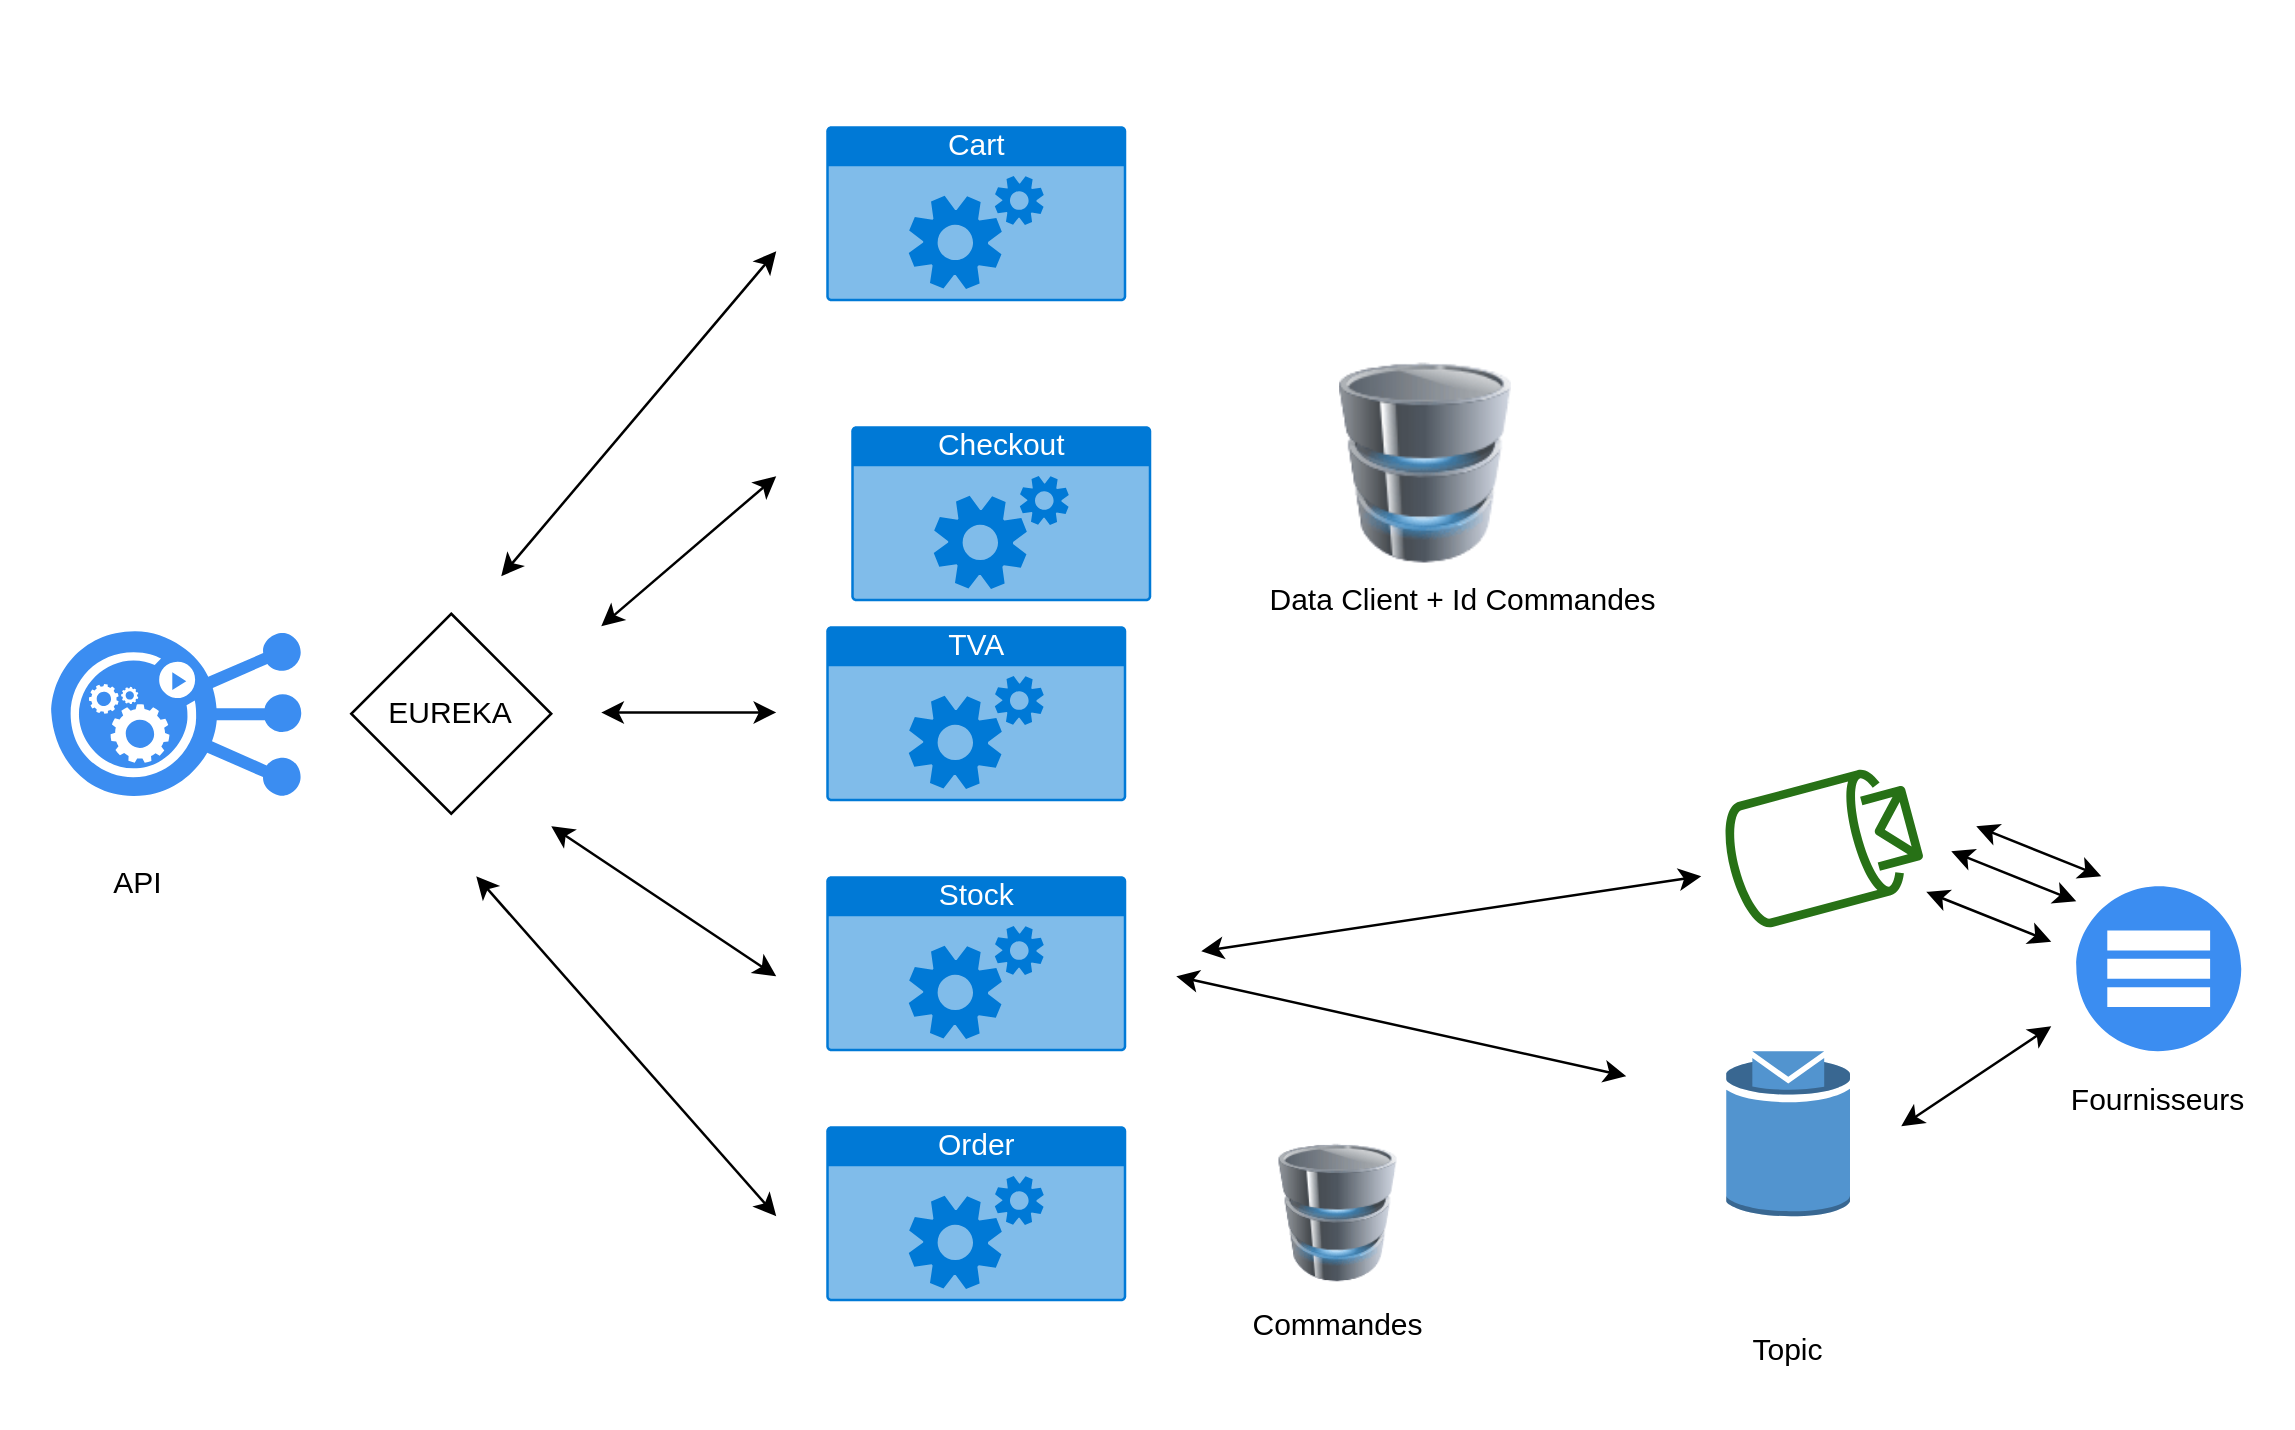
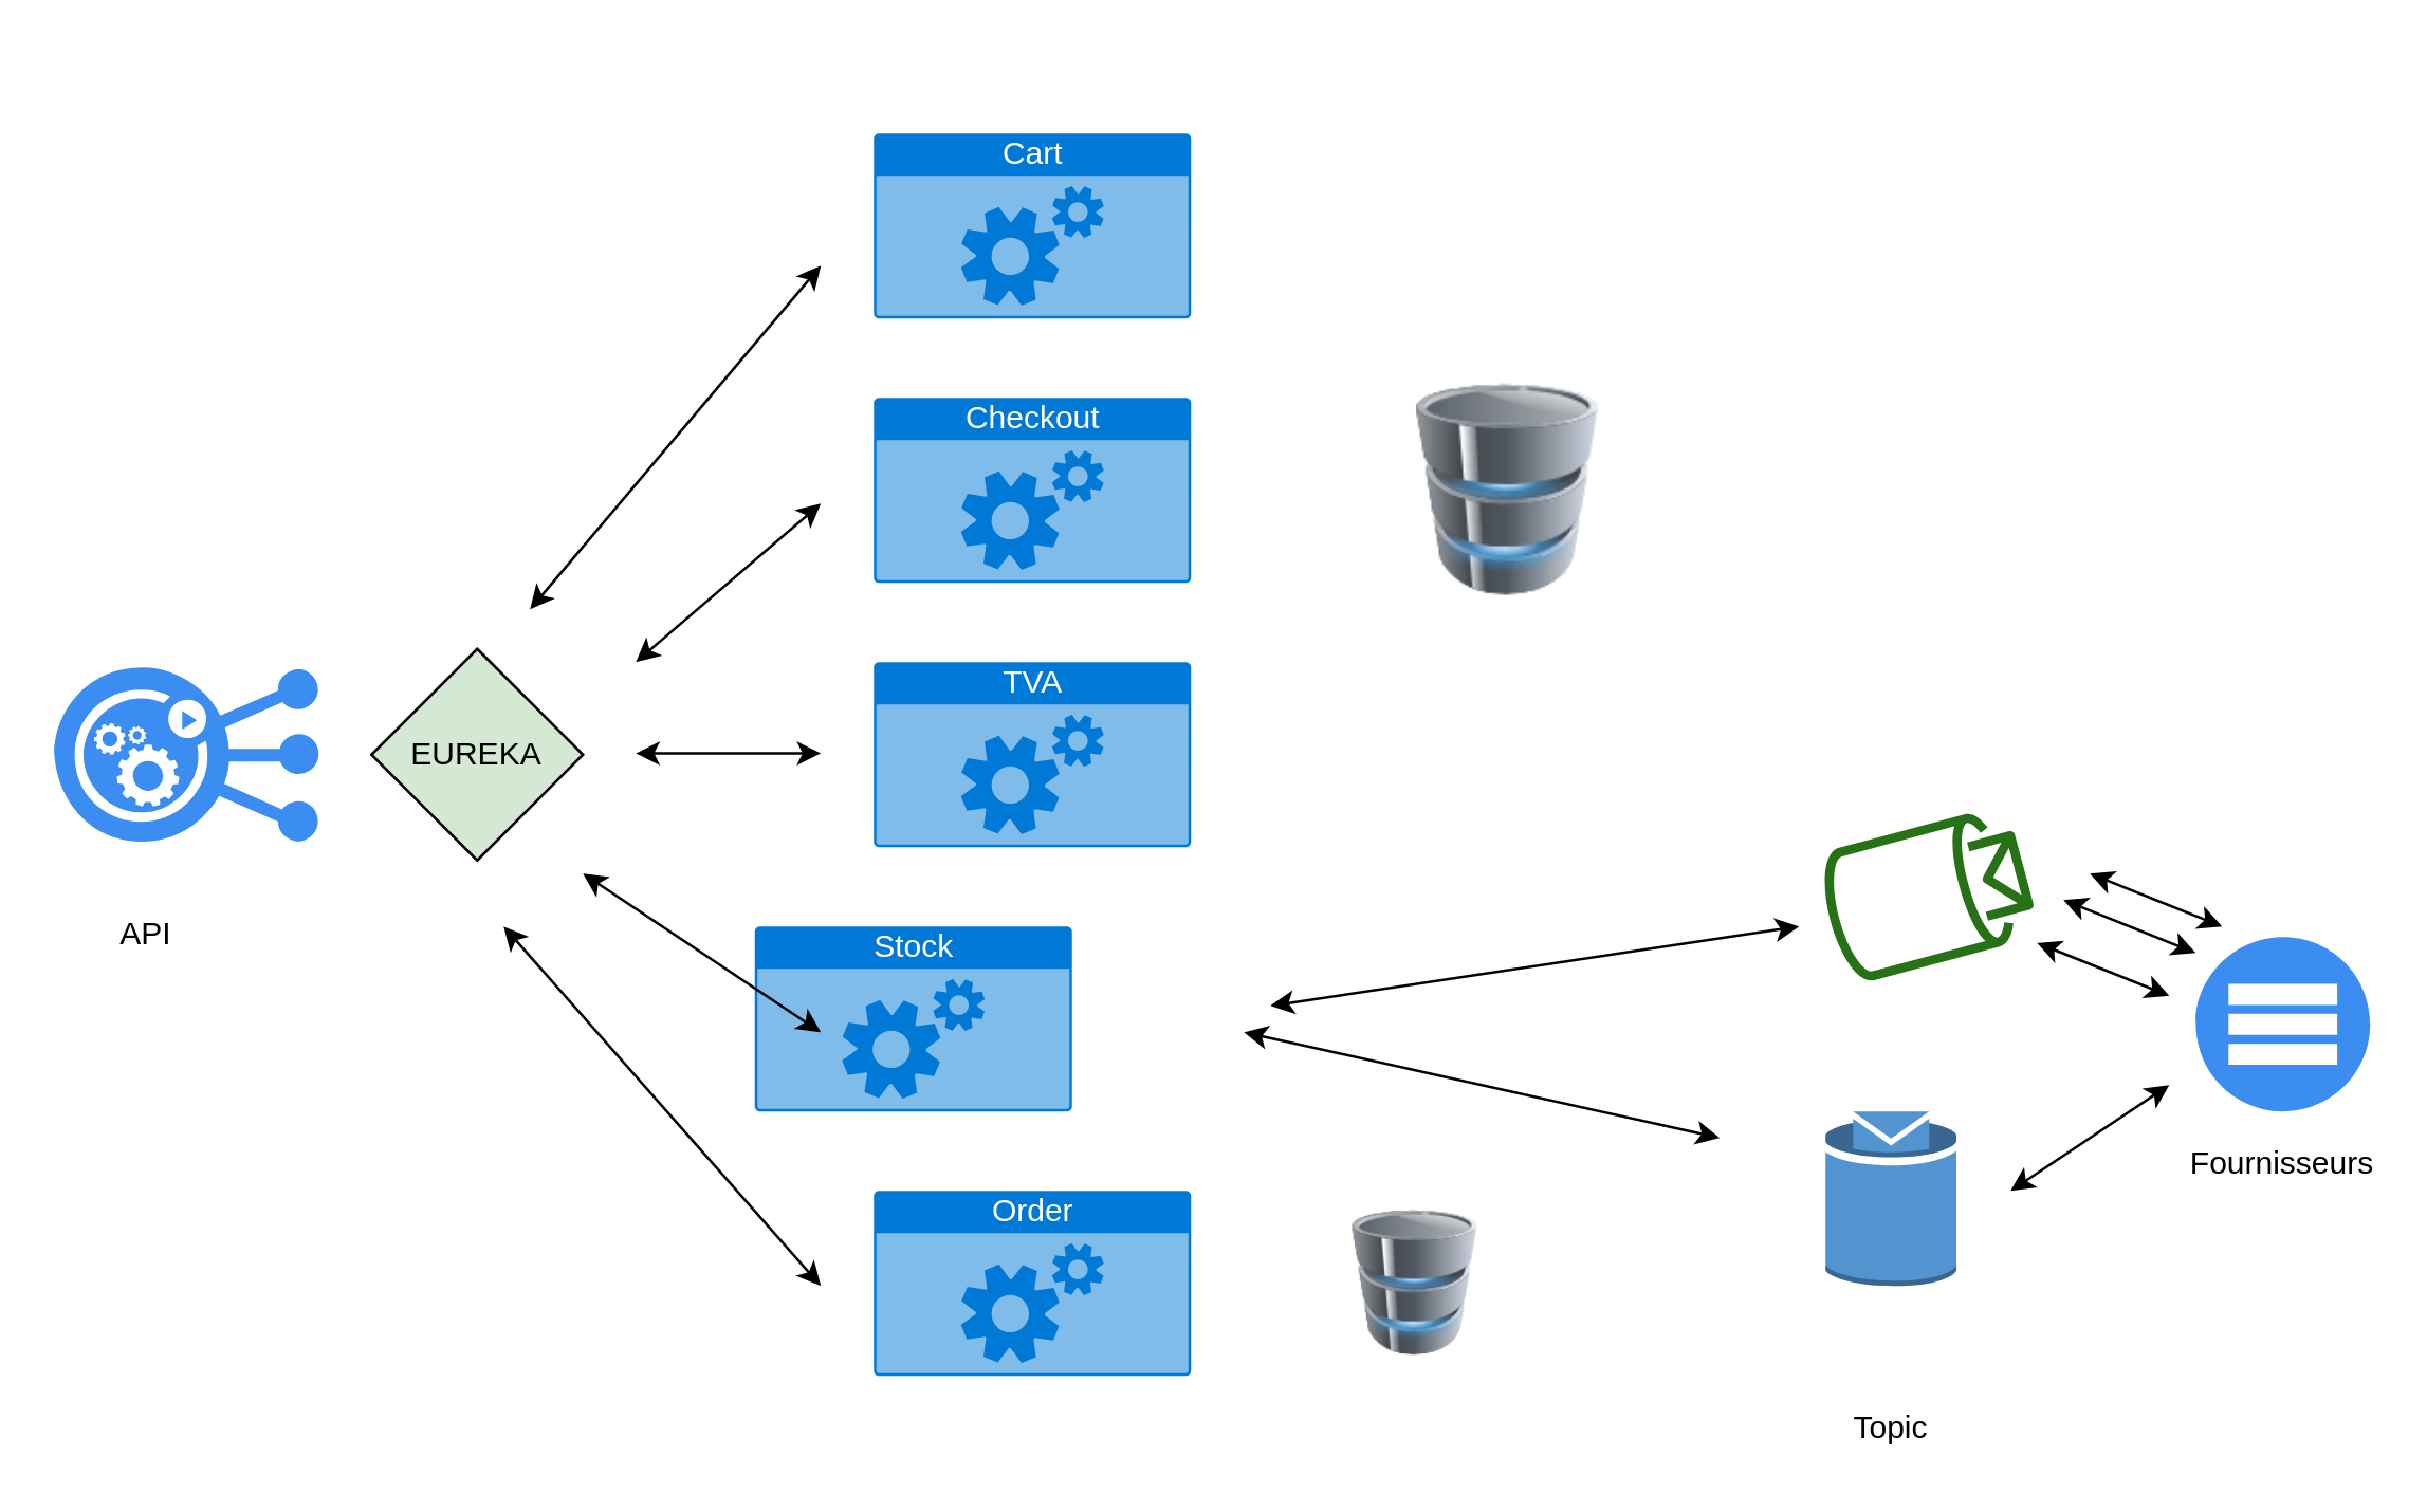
- <mxCell id="3" value="Checkout" style="html=1;strokeColor=none;fillColor=#0079D6;labelPosition=center;verticalLabelPosition=middle;verticalAlign=top;align=center;fontSize=12;outlineConnect=0;spacingTop=-6;fontColor=#FFFFFF;shape=mxgraph.sitemap.services;" parent="1" vertex="1"><mxGeometry x="340" y="170" width="120" height="70" as="geometry" /></mxCell>
+ <mxCell id="3" value="Checkout" style="html=1;strokeColor=none;fillColor=#0079D6;labelPosition=center;verticalLabelPosition=middle;verticalAlign=top;align=center;fontSize=12;outlineConnect=0;spacingTop=-6;fontColor=#FFFFFF;shape=mxgraph.sitemap.services;" parent="1" vertex="1"><mxGeometry x="330" y="150" width="120" height="70" as="geometry" /></mxCell>
- <mxCell id="15" value="Data Client + Id Commandes&lt;br&gt;" style="text;html=1;strokeColor=none;fillColor=none;align=center;verticalAlign=middle;whiteSpace=wrap;rounded=0;" parent="1" vertex="1"><mxGeometry x="500" y="230" width="170" height="20" as="geometry" /></mxCell>
- <mxCell id="22" value="EUREKA" style="rhombus;whiteSpace=wrap;html=1;" parent="1" vertex="1"><mxGeometry x="140" y="245" width="80" height="80" as="geometry" /></mxCell>
+ <mxCell id="22" value="EUREKA" style="rhombus;whiteSpace=wrap;html=1;fillColor=#d5e8d4;" parent="1" vertex="1"><mxGeometry x="140" y="245" width="80" height="80" as="geometry" /></mxCell>
- <mxCell id="6" value="Stock" style="html=1;strokeColor=none;fillColor=#0079D6;labelPosition=center;verticalLabelPosition=middle;verticalAlign=top;align=center;fontSize=12;outlineConnect=0;spacingTop=-6;fontColor=#FFFFFF;shape=mxgraph.sitemap.services;" parent="1" vertex="1"><mxGeometry x="330" y="350" width="120" height="70" as="geometry" /></mxCell>
+ <mxCell id="6" value="Stock" style="html=1;strokeColor=none;fillColor=#0079D6;labelPosition=center;verticalLabelPosition=middle;verticalAlign=top;align=center;fontSize=12;outlineConnect=0;spacingTop=-6;fontColor=#FFFFFF;shape=mxgraph.sitemap.services;" parent="1" vertex="1"><mxGeometry x="285" y="350" width="120" height="70" as="geometry" /></mxCell>
- <mxCell id="16" value="Commandes" style="text;html=1;strokeColor=none;fillColor=none;align=center;verticalAlign=middle;whiteSpace=wrap;rounded=0;" parent="1" vertex="1"><mxGeometry x="485" y="520" width="100" height="20" as="geometry" /></mxCell>
